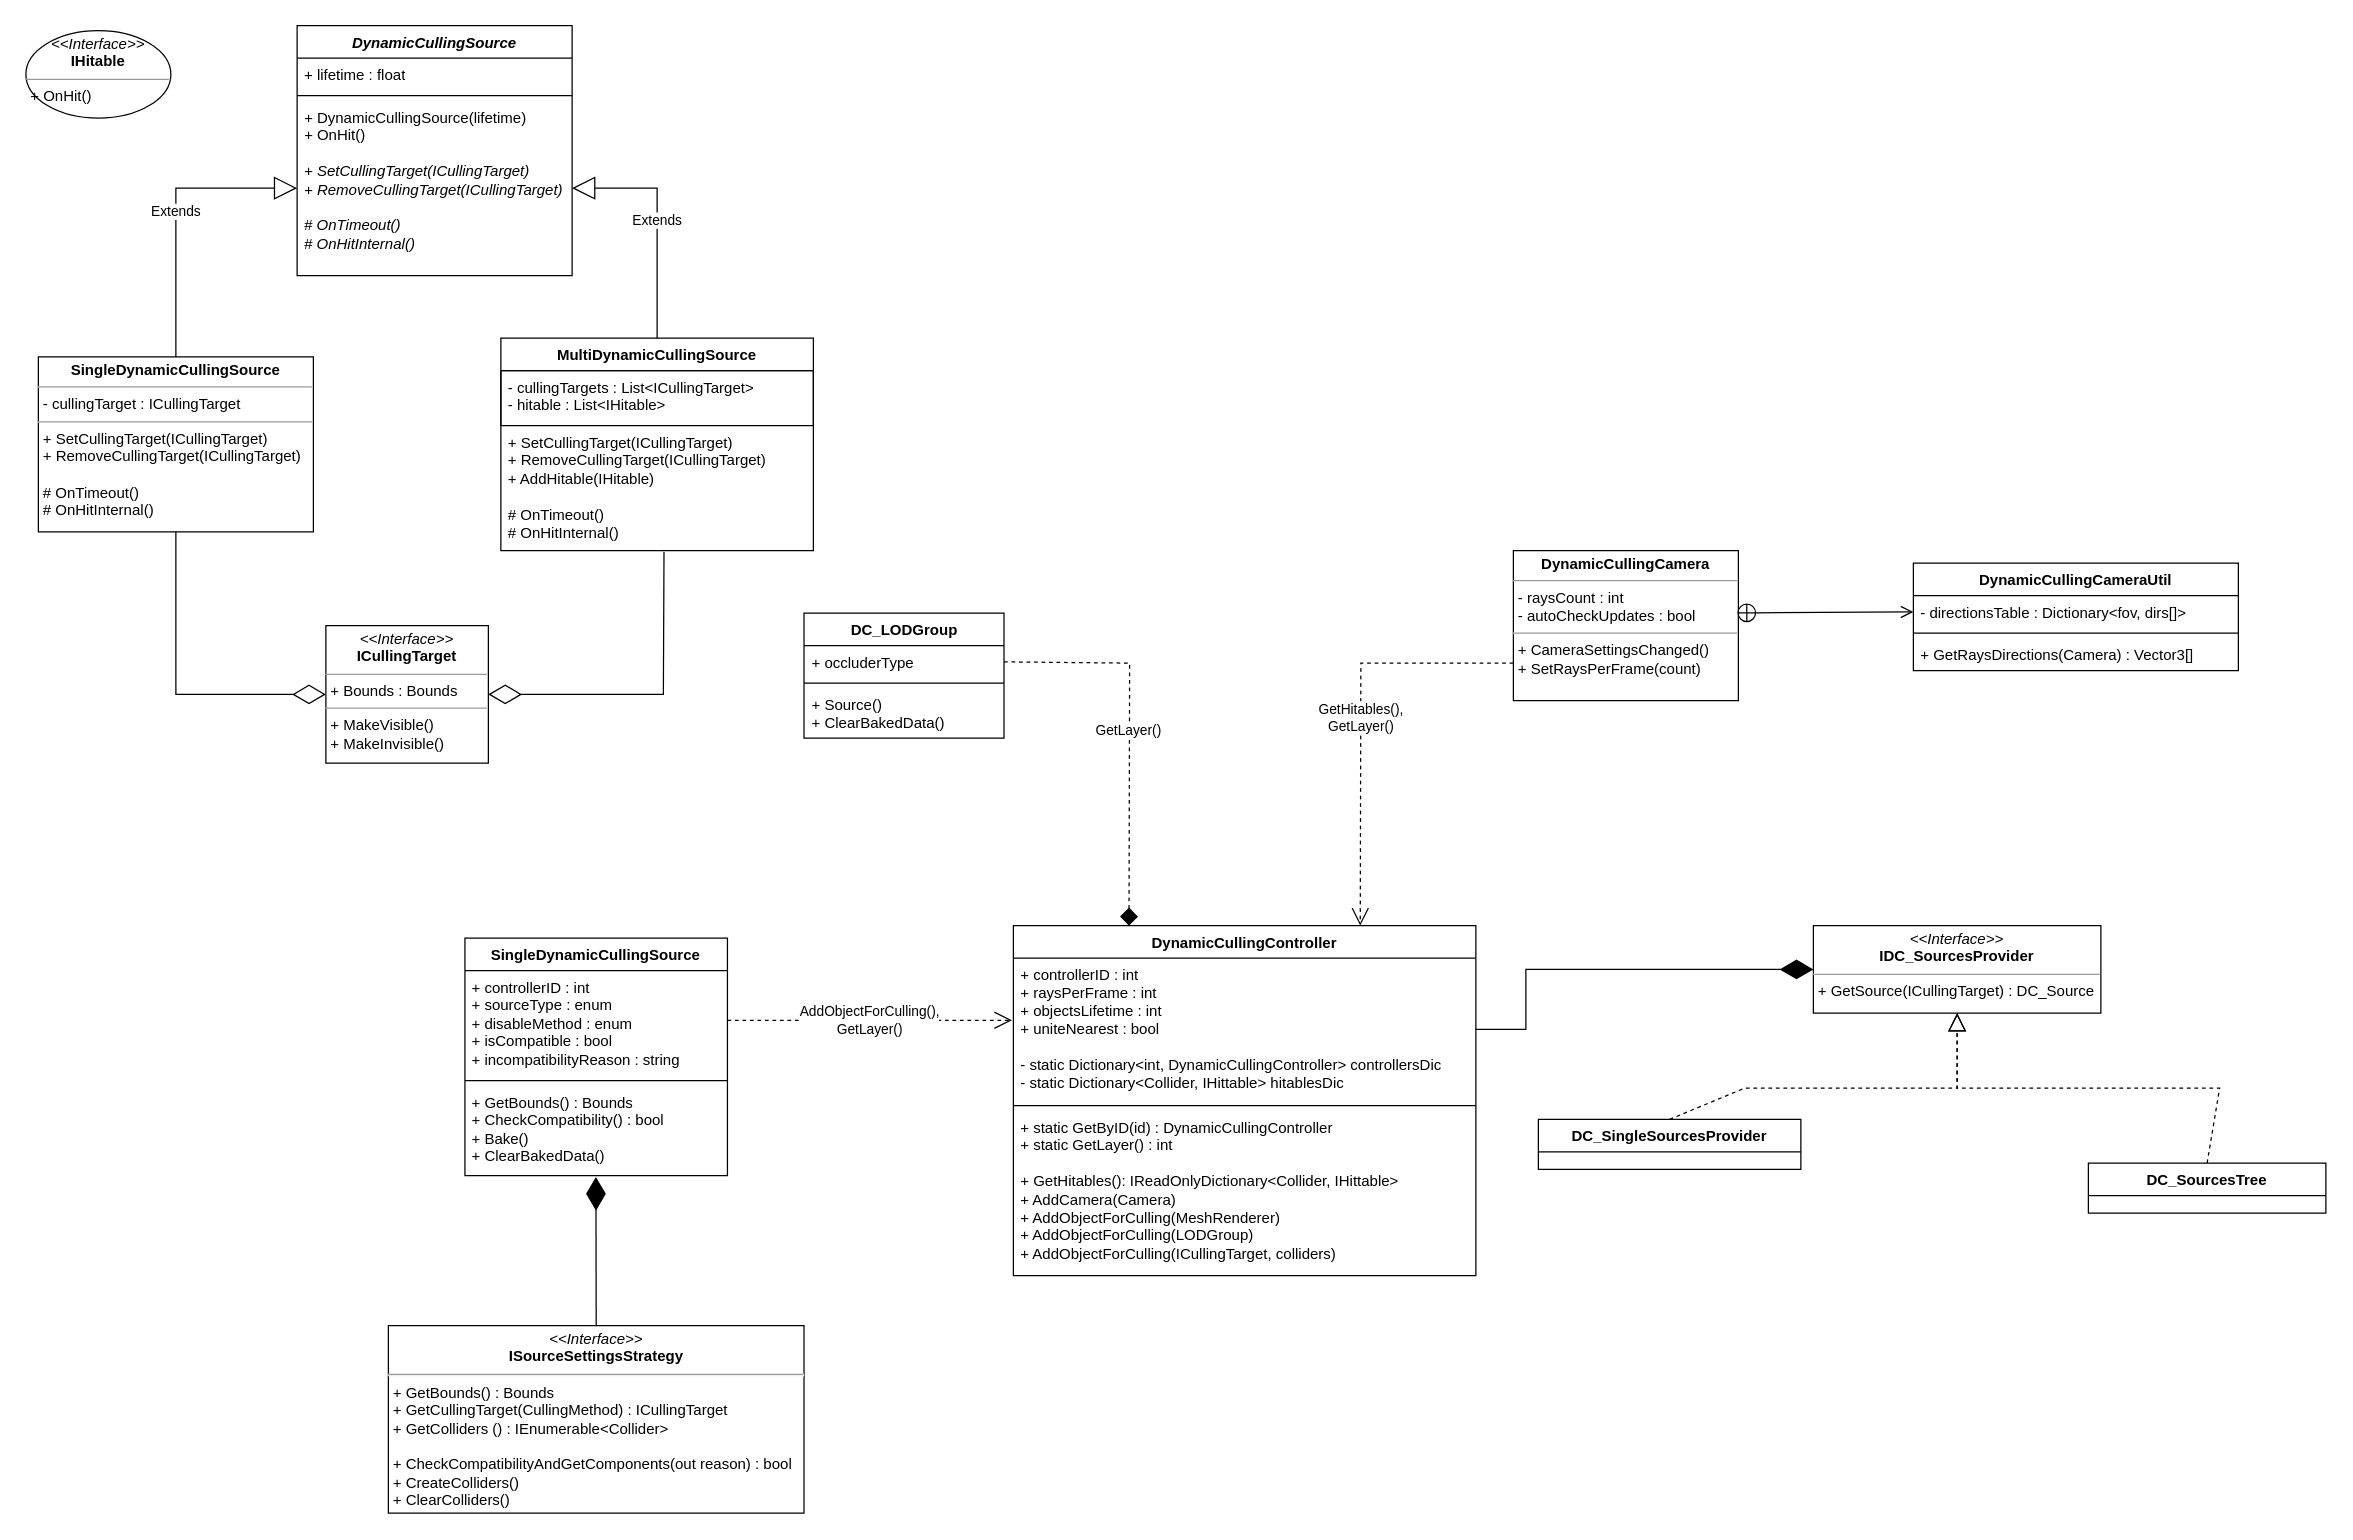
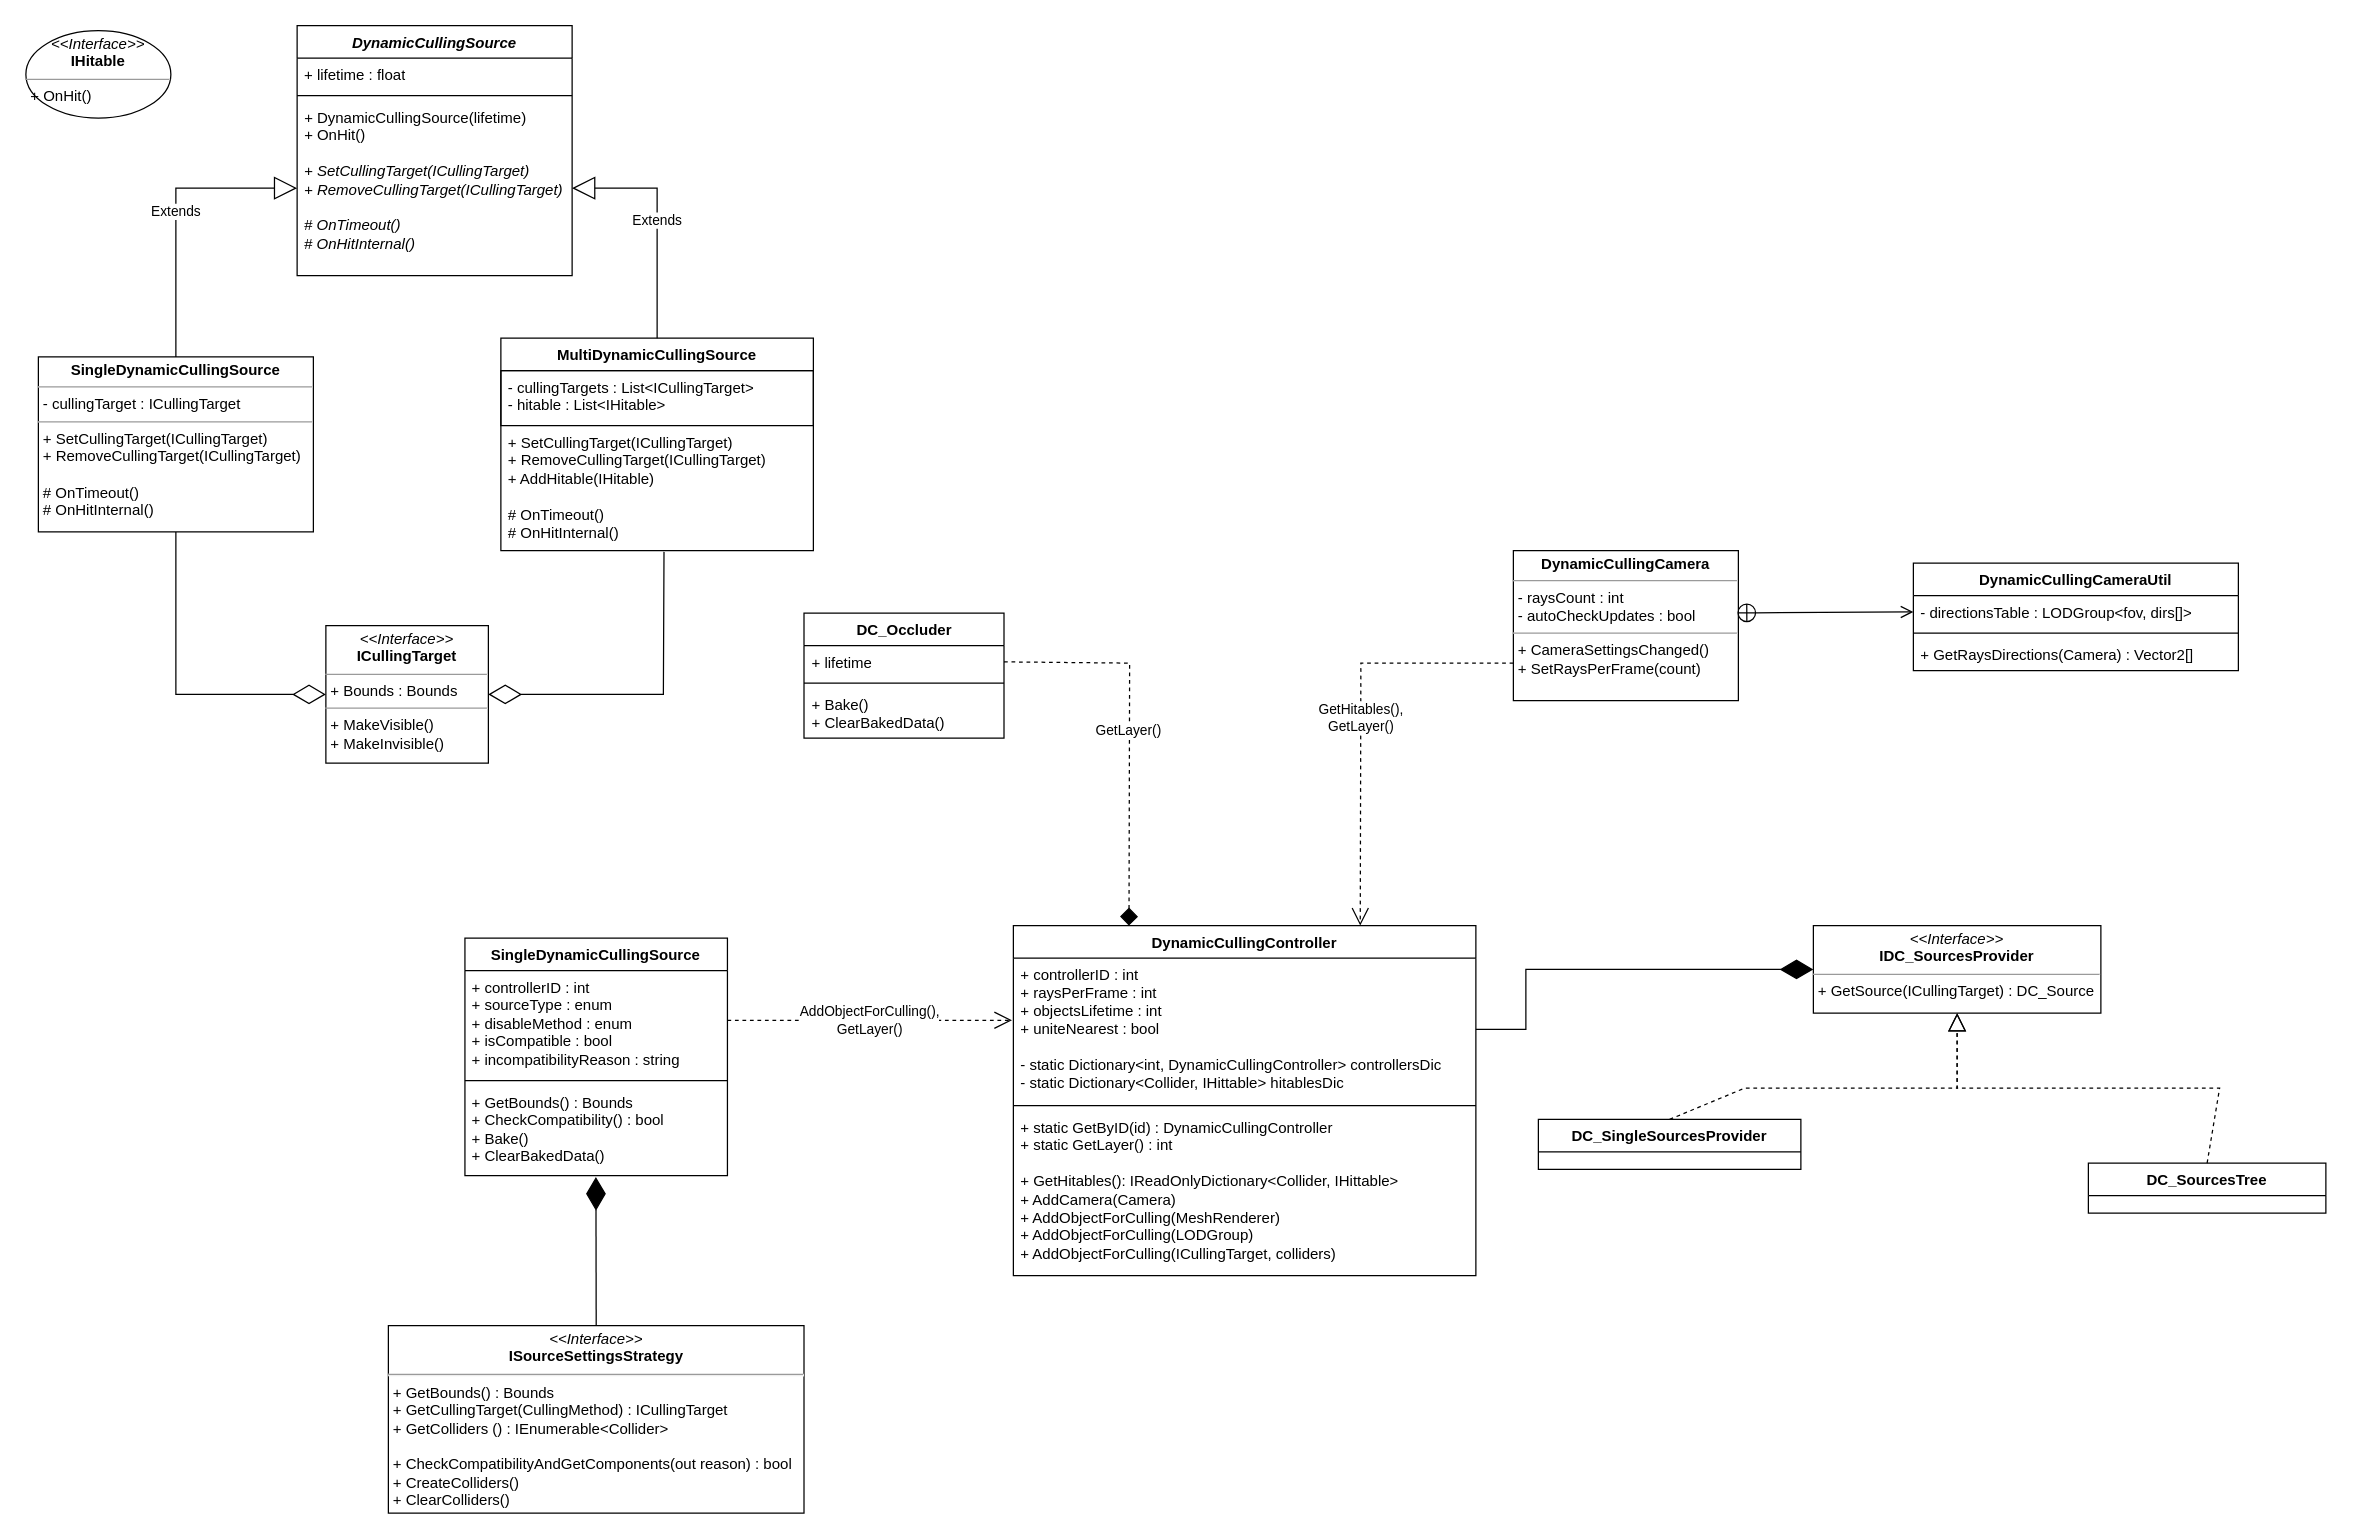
- <mxCell id="36" value="- directionsTable : Dictionary&amp;lt;fov, dirs[]&amp;gt;" style="text;strokeColor=none;fillColor=none;align=left;verticalAlign=top;spacingLeft=4;spacingRight=4;overflow=hidden;rotatable=0;points=[[0,0.5],[1,0.5]];portConstraint=eastwest;whiteSpace=wrap;html=1;shadow=0;" parent="35" vertex="1"><mxGeometry y="26" width="260" height="26" as="geometry" /></mxCell>
+ <mxCell id="36" value="- directionsTable : LODGroup&amp;lt;fov, dirs[]&amp;gt;" style="text;strokeColor=none;fillColor=none;align=left;verticalAlign=top;spacingLeft=4;spacingRight=4;overflow=hidden;rotatable=0;points=[[0,0.5],[1,0.5]];portConstraint=eastwest;whiteSpace=wrap;html=1;shadow=0;" parent="35" vertex="1"><mxGeometry y="26" width="260" height="26" as="geometry" /></mxCell>
- <mxCell id="40" value="DC_LODGroup" style="swimlane;fontStyle=1;align=center;verticalAlign=top;childLayout=stackLayout;horizontal=1;startSize=26;horizontalStack=0;resizeParent=1;resizeParentMax=0;resizeLast=0;collapsible=1;marginBottom=0;whiteSpace=wrap;html=1;" parent="1" vertex="1"><mxGeometry x="642.5" y="490" width="160" height="100" as="geometry" /></mxCell>
+ <mxCell id="40" value="DC_Occluder" style="swimlane;fontStyle=1;align=center;verticalAlign=top;childLayout=stackLayout;horizontal=1;startSize=26;horizontalStack=0;resizeParent=1;resizeParentMax=0;resizeLast=0;collapsible=1;marginBottom=0;whiteSpace=wrap;html=1;" parent="1" vertex="1"><mxGeometry x="642.5" y="490" width="160" height="100" as="geometry" /></mxCell>
- <mxCell id="38" value="+ GetRaysDirections(Camera) : Vector3[]" style="text;strokeColor=none;fillColor=none;align=left;verticalAlign=top;spacingLeft=4;spacingRight=4;overflow=hidden;rotatable=0;points=[[0,0.5],[1,0.5]];portConstraint=eastwest;whiteSpace=wrap;html=1;shadow=0;" parent="35" vertex="1"><mxGeometry y="60" width="260" height="26" as="geometry" /></mxCell>
+ <mxCell id="38" value="+ GetRaysDirections(Camera) : Vector2[]" style="text;strokeColor=none;fillColor=none;align=left;verticalAlign=top;spacingLeft=4;spacingRight=4;overflow=hidden;rotatable=0;points=[[0,0.5],[1,0.5]];portConstraint=eastwest;whiteSpace=wrap;html=1;shadow=0;" parent="35" vertex="1"><mxGeometry y="60" width="260" height="26" as="geometry" /></mxCell>
- <mxCell id="41" value="+ occluderType" style="text;strokeColor=none;fillColor=none;align=left;verticalAlign=top;spacingLeft=4;spacingRight=4;overflow=hidden;rotatable=0;points=[[0,0.5],[1,0.5]];portConstraint=eastwest;whiteSpace=wrap;html=1;" parent="40" vertex="1"><mxGeometry y="26" width="160" height="26" as="geometry" /></mxCell>
+ <mxCell id="41" value="+ lifetime" style="text;strokeColor=none;fillColor=none;align=left;verticalAlign=top;spacingLeft=4;spacingRight=4;overflow=hidden;rotatable=0;points=[[0,0.5],[1,0.5]];portConstraint=eastwest;whiteSpace=wrap;html=1;" parent="40" vertex="1"><mxGeometry y="26" width="160" height="26" as="geometry" /></mxCell>
- <mxCell id="43" value="+ Source()&lt;br&gt;+ ClearBakedData()" style="text;strokeColor=none;fillColor=none;align=left;verticalAlign=top;spacingLeft=4;spacingRight=4;overflow=hidden;rotatable=0;points=[[0,0.5],[1,0.5]];portConstraint=eastwest;whiteSpace=wrap;html=1;" parent="40" vertex="1"><mxGeometry y="60" width="160" height="40" as="geometry" /></mxCell>
+ <mxCell id="43" value="+ Bake()&lt;br&gt;+ ClearBakedData()" style="text;strokeColor=none;fillColor=none;align=left;verticalAlign=top;spacingLeft=4;spacingRight=4;overflow=hidden;rotatable=0;points=[[0,0.5],[1,0.5]];portConstraint=eastwest;whiteSpace=wrap;html=1;" parent="40" vertex="1"><mxGeometry y="60" width="160" height="40" as="geometry" /></mxCell>
